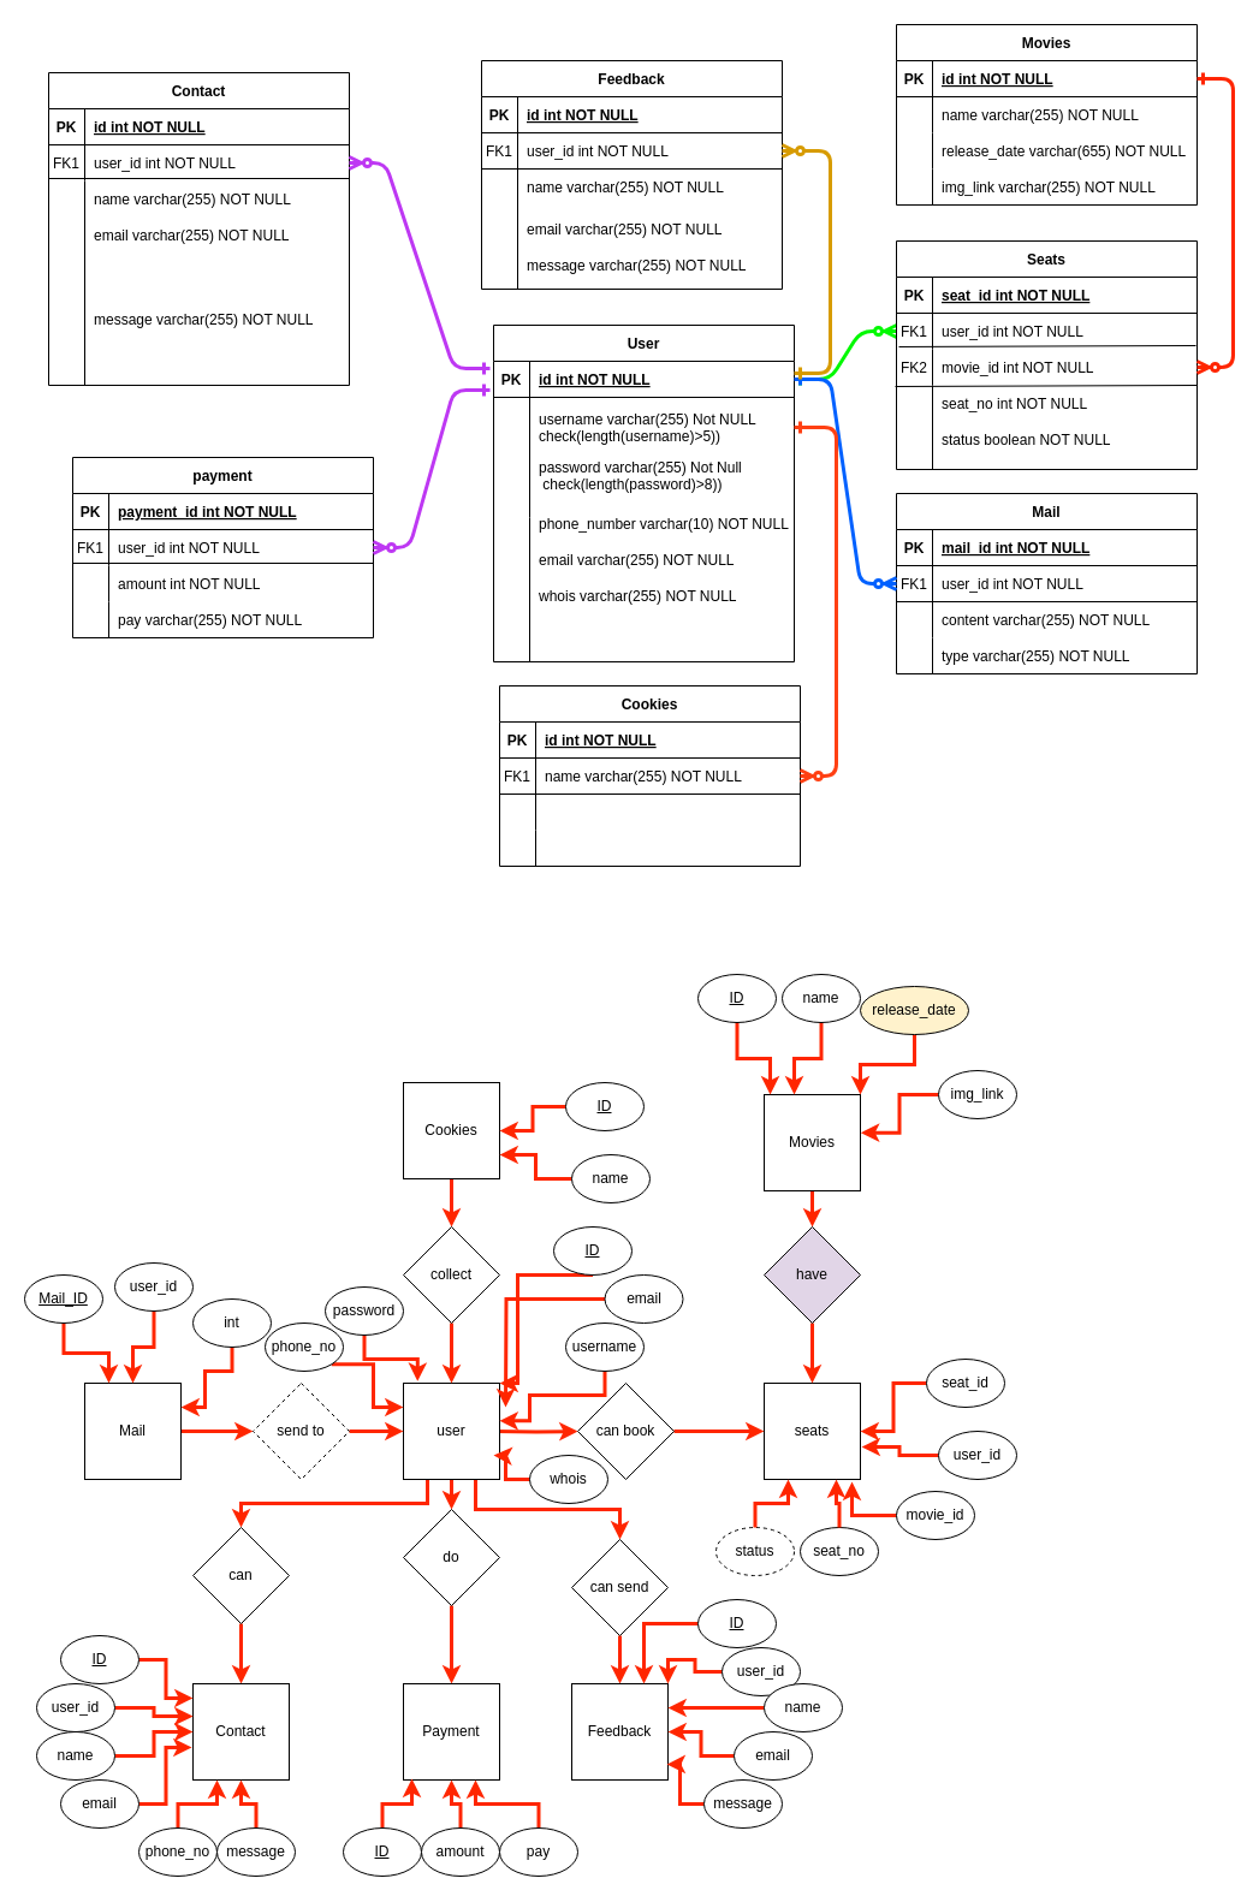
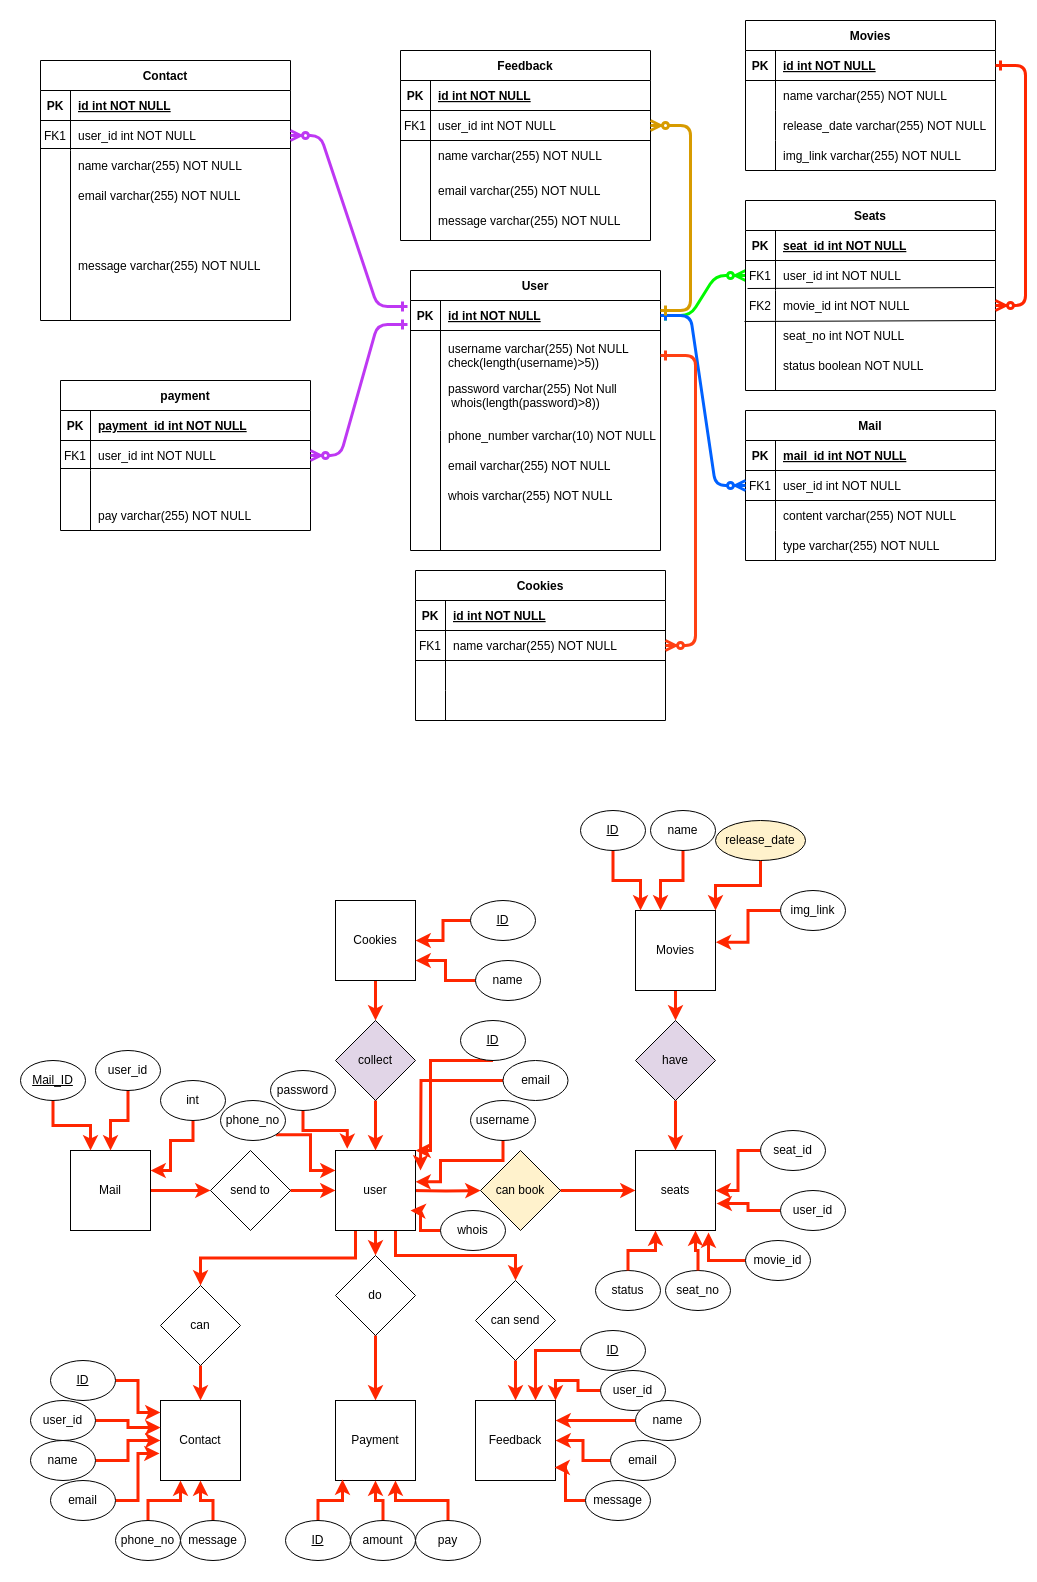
- <mxCell id="24" value="release_date varchar(655) NOT NULL" style="shape=partialRectangle;overflow=hidden;connectable=0;fillColor=none;top=0;left=0;bottom=0;right=0;align=left;spacingLeft=6;" parent="22" vertex="1"><mxGeometry x="30" width="220" height="30" as="geometry"><mxRectangle width="220" height="30" as="alternateBounds" /></mxGeometry></mxCell>
+ <mxCell id="24" value="release_date varchar(255) NOT NULL" style="shape=partialRectangle;overflow=hidden;connectable=0;fillColor=none;top=0;left=0;bottom=0;right=0;align=left;spacingLeft=6;" parent="22" vertex="1"><mxGeometry x="30" width="220" height="30" as="geometry"><mxRectangle width="220" height="30" as="alternateBounds" /></mxGeometry></mxCell>
- <mxCell id="35" value="password varchar(255) Not Null&#10; check(length(password)&gt;8))" style="shape=partialRectangle;overflow=hidden;connectable=0;fillColor=none;top=0;left=0;bottom=0;right=0;align=left;spacingLeft=6;" parent="1" vertex="1"><mxGeometry x="440" y="380" width="220" height="30" as="geometry"><mxRectangle width="220" height="30" as="alternateBounds" /></mxGeometry></mxCell>
+ <mxCell id="35" value="password varchar(255) Not Null&#10; whois(length(password)&gt;8))" style="shape=partialRectangle;overflow=hidden;connectable=0;fillColor=none;top=0;left=0;bottom=0;right=0;align=left;spacingLeft=6;" parent="1" vertex="1"><mxGeometry x="440" y="380" width="220" height="30" as="geometry"><mxRectangle width="220" height="30" as="alternateBounds" /></mxGeometry></mxCell>
- <mxCell id="53" value="amount int NOT NULL" style="shape=partialRectangle;overflow=hidden;connectable=0;fillColor=none;top=0;left=0;bottom=0;right=0;align=left;spacingLeft=6;" parent="51" vertex="1"><mxGeometry x="30" width="220" height="30" as="geometry"><mxRectangle width="220" height="30" as="alternateBounds" /></mxGeometry></mxCell>
- <mxCell id="143" value="collect" style="rhombus;whiteSpace=wrap;html=1;" parent="1" vertex="1"><mxGeometry x="335" y="1020" width="80" height="80" as="geometry" /></mxCell>
+ <mxCell id="143" value="collect" style="rhombus;whiteSpace=wrap;html=1;fillColor=#e1d5e7;" parent="1" vertex="1"><mxGeometry x="335" y="1020" width="80" height="80" as="geometry" /></mxCell>
- <mxCell id="173" value="seat_id" style="ellipse;whiteSpace=wrap;html=1;" parent="1" vertex="1"><mxGeometry x="770" y="1130" width="65" height="40" as="geometry" /></mxCell>
+ <mxCell id="173" value="seat_id" style="ellipse;whiteSpace=wrap;html=1;" parent="1" vertex="1"><mxGeometry x="760" y="1130" width="65" height="40" as="geometry" /></mxCell>
- <mxCell id="150" value="send to" style="rhombus;whiteSpace=wrap;html=1;dashed=1;" parent="1" vertex="1"><mxGeometry x="210" y="1150" width="80" height="80" as="geometry" /></mxCell>
+ <mxCell id="150" value="send to" style="rhombus;whiteSpace=wrap;html=1;" parent="1" vertex="1"><mxGeometry x="210" y="1150" width="80" height="80" as="geometry" /></mxCell>
- <mxCell id="131" value="can book" style="rhombus;whiteSpace=wrap;html=1;" parent="1" vertex="1"><mxGeometry x="480" y="1150" width="80" height="80" as="geometry" /></mxCell>
+ <mxCell id="131" value="can book" style="rhombus;whiteSpace=wrap;html=1;fillColor=#fff2cc;" parent="1" vertex="1"><mxGeometry x="480" y="1150" width="80" height="80" as="geometry" /></mxCell>
- <mxCell id="180" value="status" style="ellipse;whiteSpace=wrap;html=1;dashed=1;" vertex="1" parent="1"><mxGeometry x="595" y="1270" width="65" height="40" as="geometry" /></mxCell>
+ <mxCell id="180" value="status" style="ellipse;whiteSpace=wrap;html=1;" vertex="1" parent="1"><mxGeometry x="595" y="1270" width="65" height="40" as="geometry" /></mxCell>
- <mxCell id="152" value="can" style="rhombus;whiteSpace=wrap;html=1;" parent="1" vertex="1"><mxGeometry x="160" y="1270" width="80" height="80" as="geometry" /></mxCell>
+ <mxCell id="152" value="can" style="rhombus;whiteSpace=wrap;html=1;" parent="1" vertex="1"><mxGeometry x="160" y="1285" width="80" height="80" as="geometry" /></mxCell>
